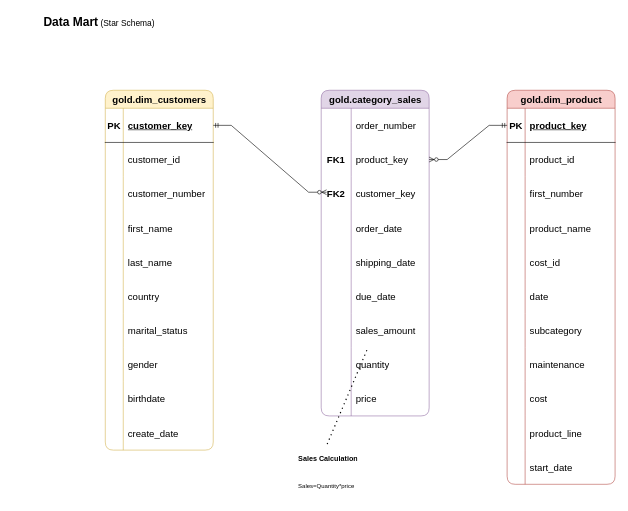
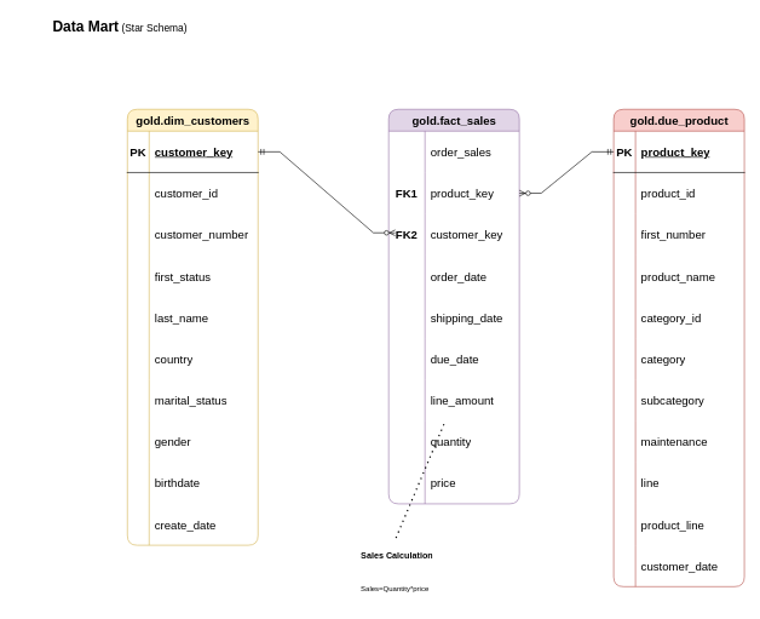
- <mxCell id="68" value="&lt;span style=&quot;font-size: 16px;&quot;&gt;gold.category_sales&lt;/span&gt;" style="shape=table;startSize=30;container=1;collapsible=1;childLayout=tableLayout;fixedRows=1;rowLines=0;fontStyle=1;align=center;resizeLast=1;html=1;rounded=1;fillColor=#e1d5e7;strokeColor=#9673a6;" parent="1" vertex="1"><mxGeometry x="535" y="150" width="180" height="543" as="geometry" /></mxCell>
+ <mxCell id="68" value="&lt;span style=&quot;font-size: 16px;&quot;&gt;gold.fact_sales&lt;/span&gt;" style="shape=table;startSize=30;container=1;collapsible=1;childLayout=tableLayout;fixedRows=1;rowLines=0;fontStyle=1;align=center;resizeLast=1;html=1;rounded=1;fillColor=#e1d5e7;strokeColor=#9673a6;" parent="1" vertex="1"><mxGeometry x="535" y="150" width="180" height="543" as="geometry" /></mxCell>
- <mxCell id="34" value="&lt;span style=&quot;font-size: 16px;&quot;&gt;gold.dim_product&lt;/span&gt;" style="shape=table;startSize=30;container=1;collapsible=1;childLayout=tableLayout;fixedRows=1;rowLines=0;fontStyle=1;align=center;resizeLast=1;html=1;rounded=1;fillColor=#f8cecc;strokeColor=#b85450;" parent="1" vertex="1"><mxGeometry x="845" y="150" width="180" height="657" as="geometry" /></mxCell>
+ <mxCell id="34" value="&lt;span style=&quot;font-size: 16px;&quot;&gt;gold.due_product&lt;/span&gt;" style="shape=table;startSize=30;container=1;collapsible=1;childLayout=tableLayout;fixedRows=1;rowLines=0;fontStyle=1;align=center;resizeLast=1;html=1;rounded=1;fillColor=#f8cecc;strokeColor=#b85450;" parent="1" vertex="1"><mxGeometry x="845" y="150" width="180" height="657" as="geometry" /></mxCell>
- <mxCell id="71" value="order_number" style="shape=partialRectangle;connectable=0;fillColor=none;top=0;left=0;bottom=0;right=0;align=left;spacingLeft=6;overflow=hidden;whiteSpace=wrap;html=1;fontSize=16;" parent="69" vertex="1"><mxGeometry x="50" width="130" height="57" as="geometry"><mxRectangle width="130" height="57" as="alternateBounds" /></mxGeometry></mxCell>
+ <mxCell id="71" value="order_sales" style="shape=partialRectangle;connectable=0;fillColor=none;top=0;left=0;bottom=0;right=0;align=left;spacingLeft=6;overflow=hidden;whiteSpace=wrap;html=1;fontSize=16;" parent="69" vertex="1"><mxGeometry x="50" width="130" height="57" as="geometry"><mxRectangle width="130" height="57" as="alternateBounds" /></mxGeometry></mxCell>
- <mxCell id="15" value="first_name" style="shape=partialRectangle;connectable=0;fillColor=none;top=0;left=0;bottom=0;right=0;align=left;spacingLeft=6;overflow=hidden;whiteSpace=wrap;html=1;fontSize=16;" parent="13" vertex="1"><mxGeometry x="30" width="150" height="57" as="geometry"><mxRectangle width="150" height="57" as="alternateBounds" /></mxGeometry></mxCell>
+ <mxCell id="15" value="first_status" style="shape=partialRectangle;connectable=0;fillColor=none;top=0;left=0;bottom=0;right=0;align=left;spacingLeft=6;overflow=hidden;whiteSpace=wrap;html=1;fontSize=16;" parent="13" vertex="1"><mxGeometry x="30" width="150" height="57" as="geometry"><mxRectangle width="150" height="57" as="alternateBounds" /></mxGeometry></mxCell>
- <mxCell id="49" value="cost_id" style="shape=partialRectangle;connectable=0;fillColor=none;top=0;left=0;bottom=0;right=0;align=left;spacingLeft=6;overflow=hidden;whiteSpace=wrap;html=1;fontSize=16;" parent="47" vertex="1"><mxGeometry x="30" width="150" height="57" as="geometry"><mxRectangle width="150" height="57" as="alternateBounds" /></mxGeometry></mxCell>
+ <mxCell id="49" value="category_id" style="shape=partialRectangle;connectable=0;fillColor=none;top=0;left=0;bottom=0;right=0;align=left;spacingLeft=6;overflow=hidden;whiteSpace=wrap;html=1;fontSize=16;" parent="47" vertex="1"><mxGeometry x="30" width="150" height="57" as="geometry"><mxRectangle width="150" height="57" as="alternateBounds" /></mxGeometry></mxCell>
- <mxCell id="52" value="date" style="shape=partialRectangle;connectable=0;fillColor=none;top=0;left=0;bottom=0;right=0;align=left;spacingLeft=6;overflow=hidden;whiteSpace=wrap;html=1;fontSize=16;" parent="50" vertex="1"><mxGeometry x="30" width="150" height="57" as="geometry"><mxRectangle width="150" height="57" as="alternateBounds" /></mxGeometry></mxCell>
+ <mxCell id="52" value="category" style="shape=partialRectangle;connectable=0;fillColor=none;top=0;left=0;bottom=0;right=0;align=left;spacingLeft=6;overflow=hidden;whiteSpace=wrap;html=1;fontSize=16;" parent="50" vertex="1"><mxGeometry x="30" width="150" height="57" as="geometry"><mxRectangle width="150" height="57" as="alternateBounds" /></mxGeometry></mxCell>
- <mxCell id="89" value="sales_amount" style="shape=partialRectangle;connectable=0;fillColor=none;top=0;left=0;bottom=0;right=0;align=left;spacingLeft=6;overflow=hidden;whiteSpace=wrap;html=1;fontSize=16;" parent="87" vertex="1"><mxGeometry x="50" width="130" height="57" as="geometry"><mxRectangle width="130" height="57" as="alternateBounds" /></mxGeometry></mxCell>
+ <mxCell id="89" value="line_amount" style="shape=partialRectangle;connectable=0;fillColor=none;top=0;left=0;bottom=0;right=0;align=left;spacingLeft=6;overflow=hidden;whiteSpace=wrap;html=1;fontSize=16;" parent="87" vertex="1"><mxGeometry x="50" width="130" height="57" as="geometry"><mxRectangle width="130" height="57" as="alternateBounds" /></mxGeometry></mxCell>
- <mxCell id="61" value="cost" style="shape=partialRectangle;connectable=0;fillColor=none;top=0;left=0;bottom=0;right=0;align=left;spacingLeft=6;overflow=hidden;whiteSpace=wrap;html=1;fontSize=16;" parent="59" vertex="1"><mxGeometry x="30" width="150" height="57" as="geometry"><mxRectangle width="150" height="57" as="alternateBounds" /></mxGeometry></mxCell>
+ <mxCell id="61" value="line" style="shape=partialRectangle;connectable=0;fillColor=none;top=0;left=0;bottom=0;right=0;align=left;spacingLeft=6;overflow=hidden;whiteSpace=wrap;html=1;fontSize=16;" parent="59" vertex="1"><mxGeometry x="30" width="150" height="57" as="geometry"><mxRectangle width="150" height="57" as="alternateBounds" /></mxGeometry></mxCell>
- <mxCell id="67" value="start_date" style="shape=partialRectangle;connectable=0;fillColor=none;top=0;left=0;bottom=0;right=0;align=left;spacingLeft=6;overflow=hidden;whiteSpace=wrap;html=1;fontSize=16;" parent="65" vertex="1"><mxGeometry x="30" width="150" height="57" as="geometry"><mxRectangle width="150" height="57" as="alternateBounds" /></mxGeometry></mxCell>
+ <mxCell id="67" value="customer_date" style="shape=partialRectangle;connectable=0;fillColor=none;top=0;left=0;bottom=0;right=0;align=left;spacingLeft=6;overflow=hidden;whiteSpace=wrap;html=1;fontSize=16;" parent="65" vertex="1"><mxGeometry x="30" width="150" height="57" as="geometry"><mxRectangle width="150" height="57" as="alternateBounds" /></mxGeometry></mxCell>
